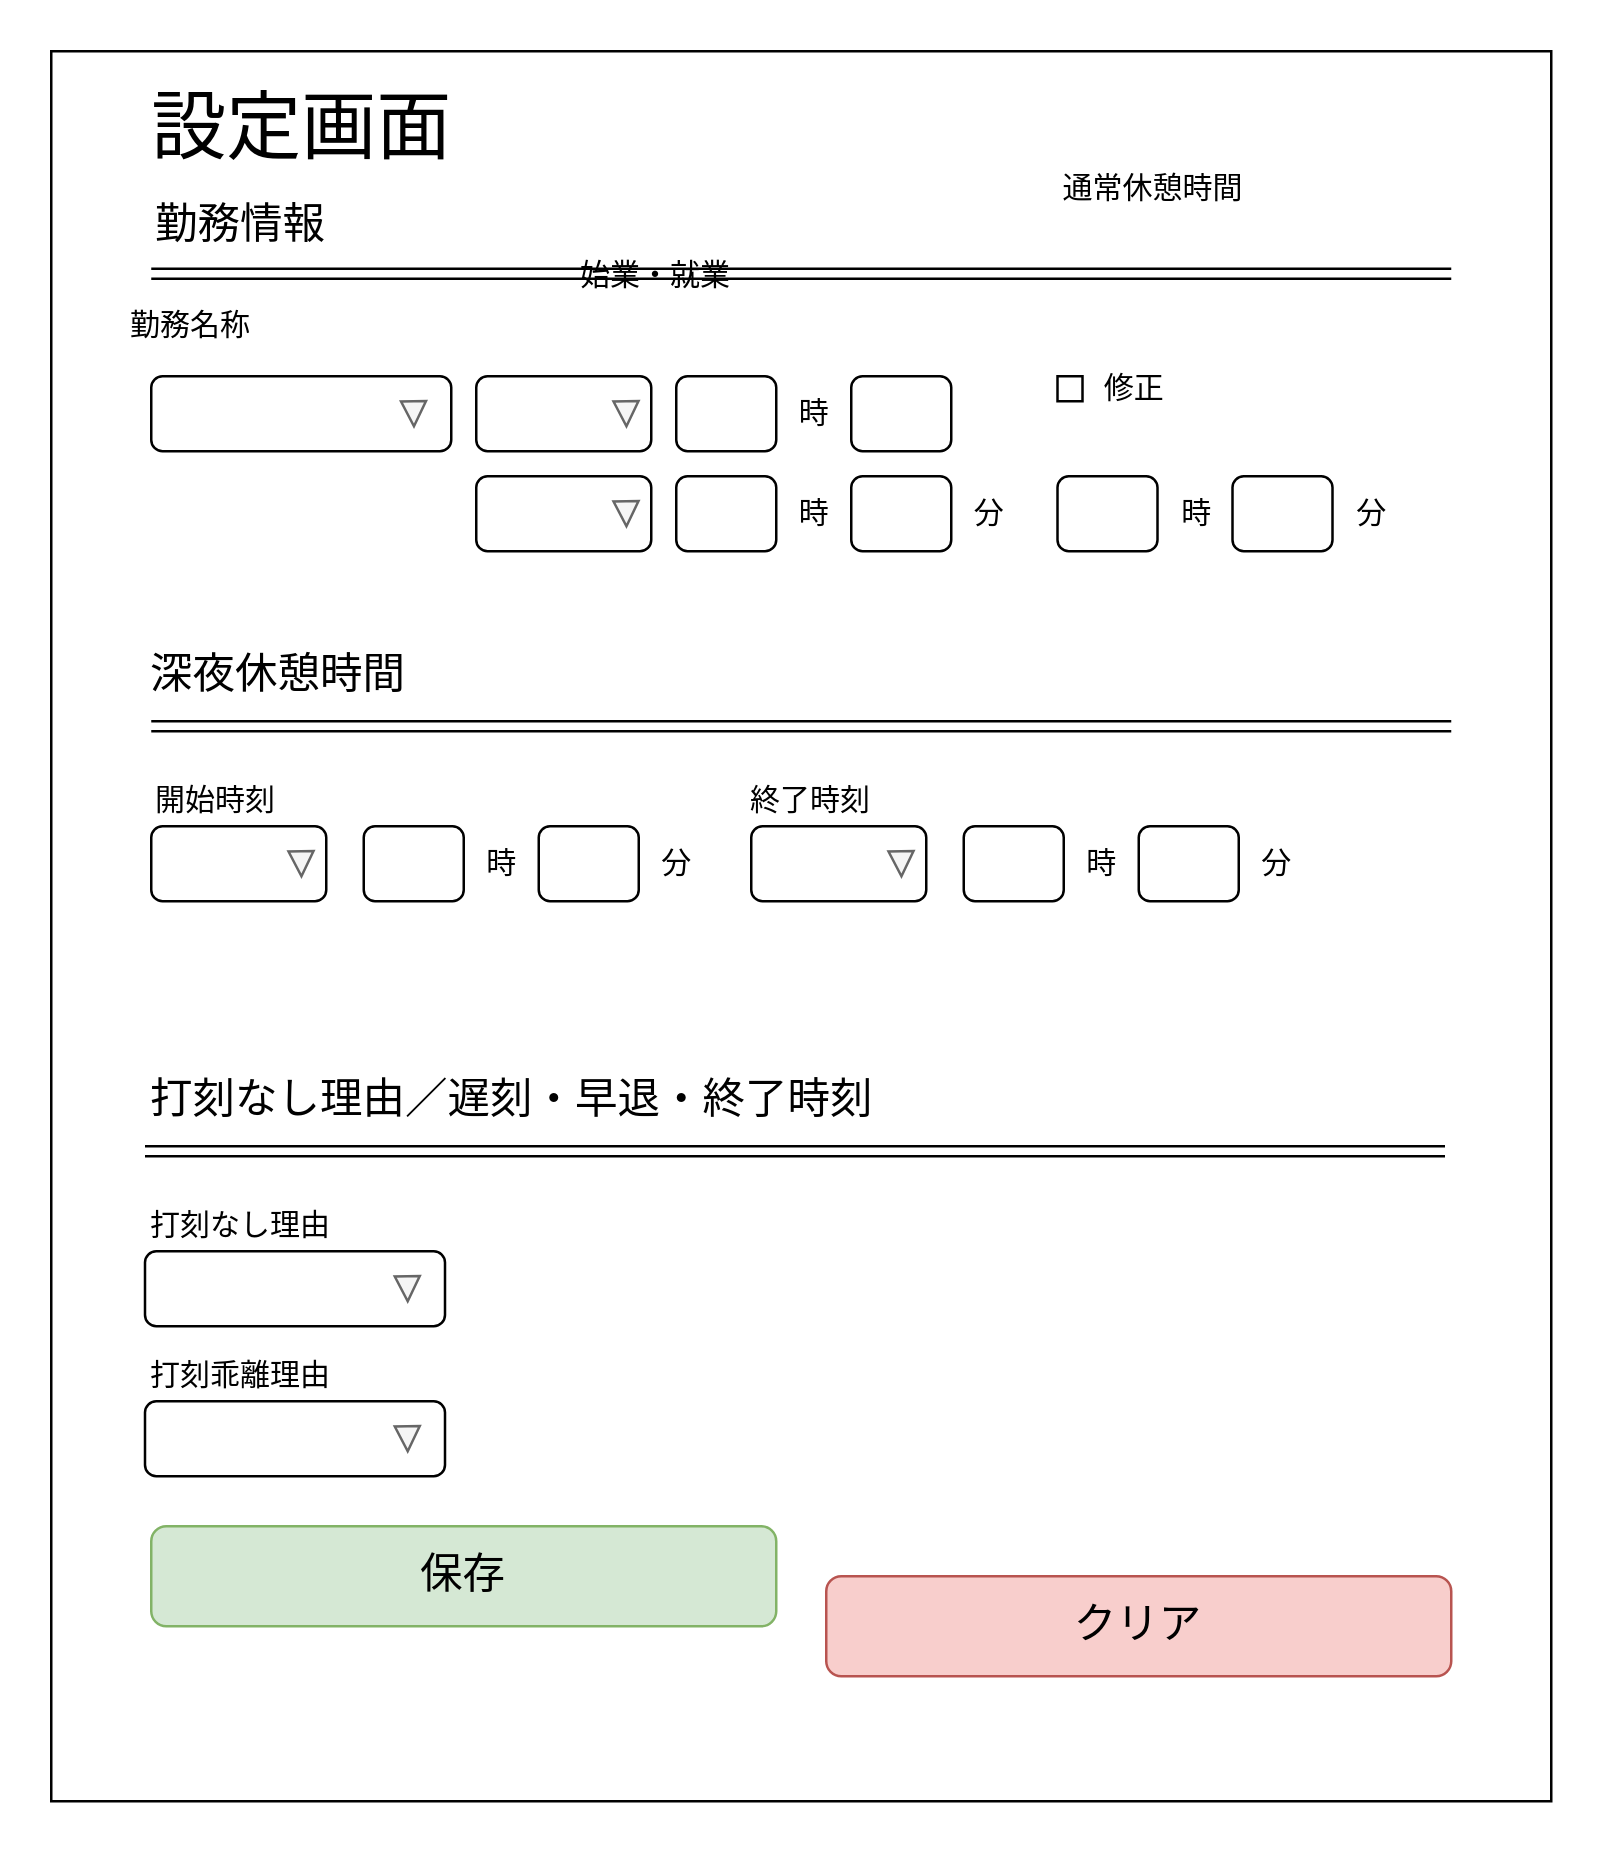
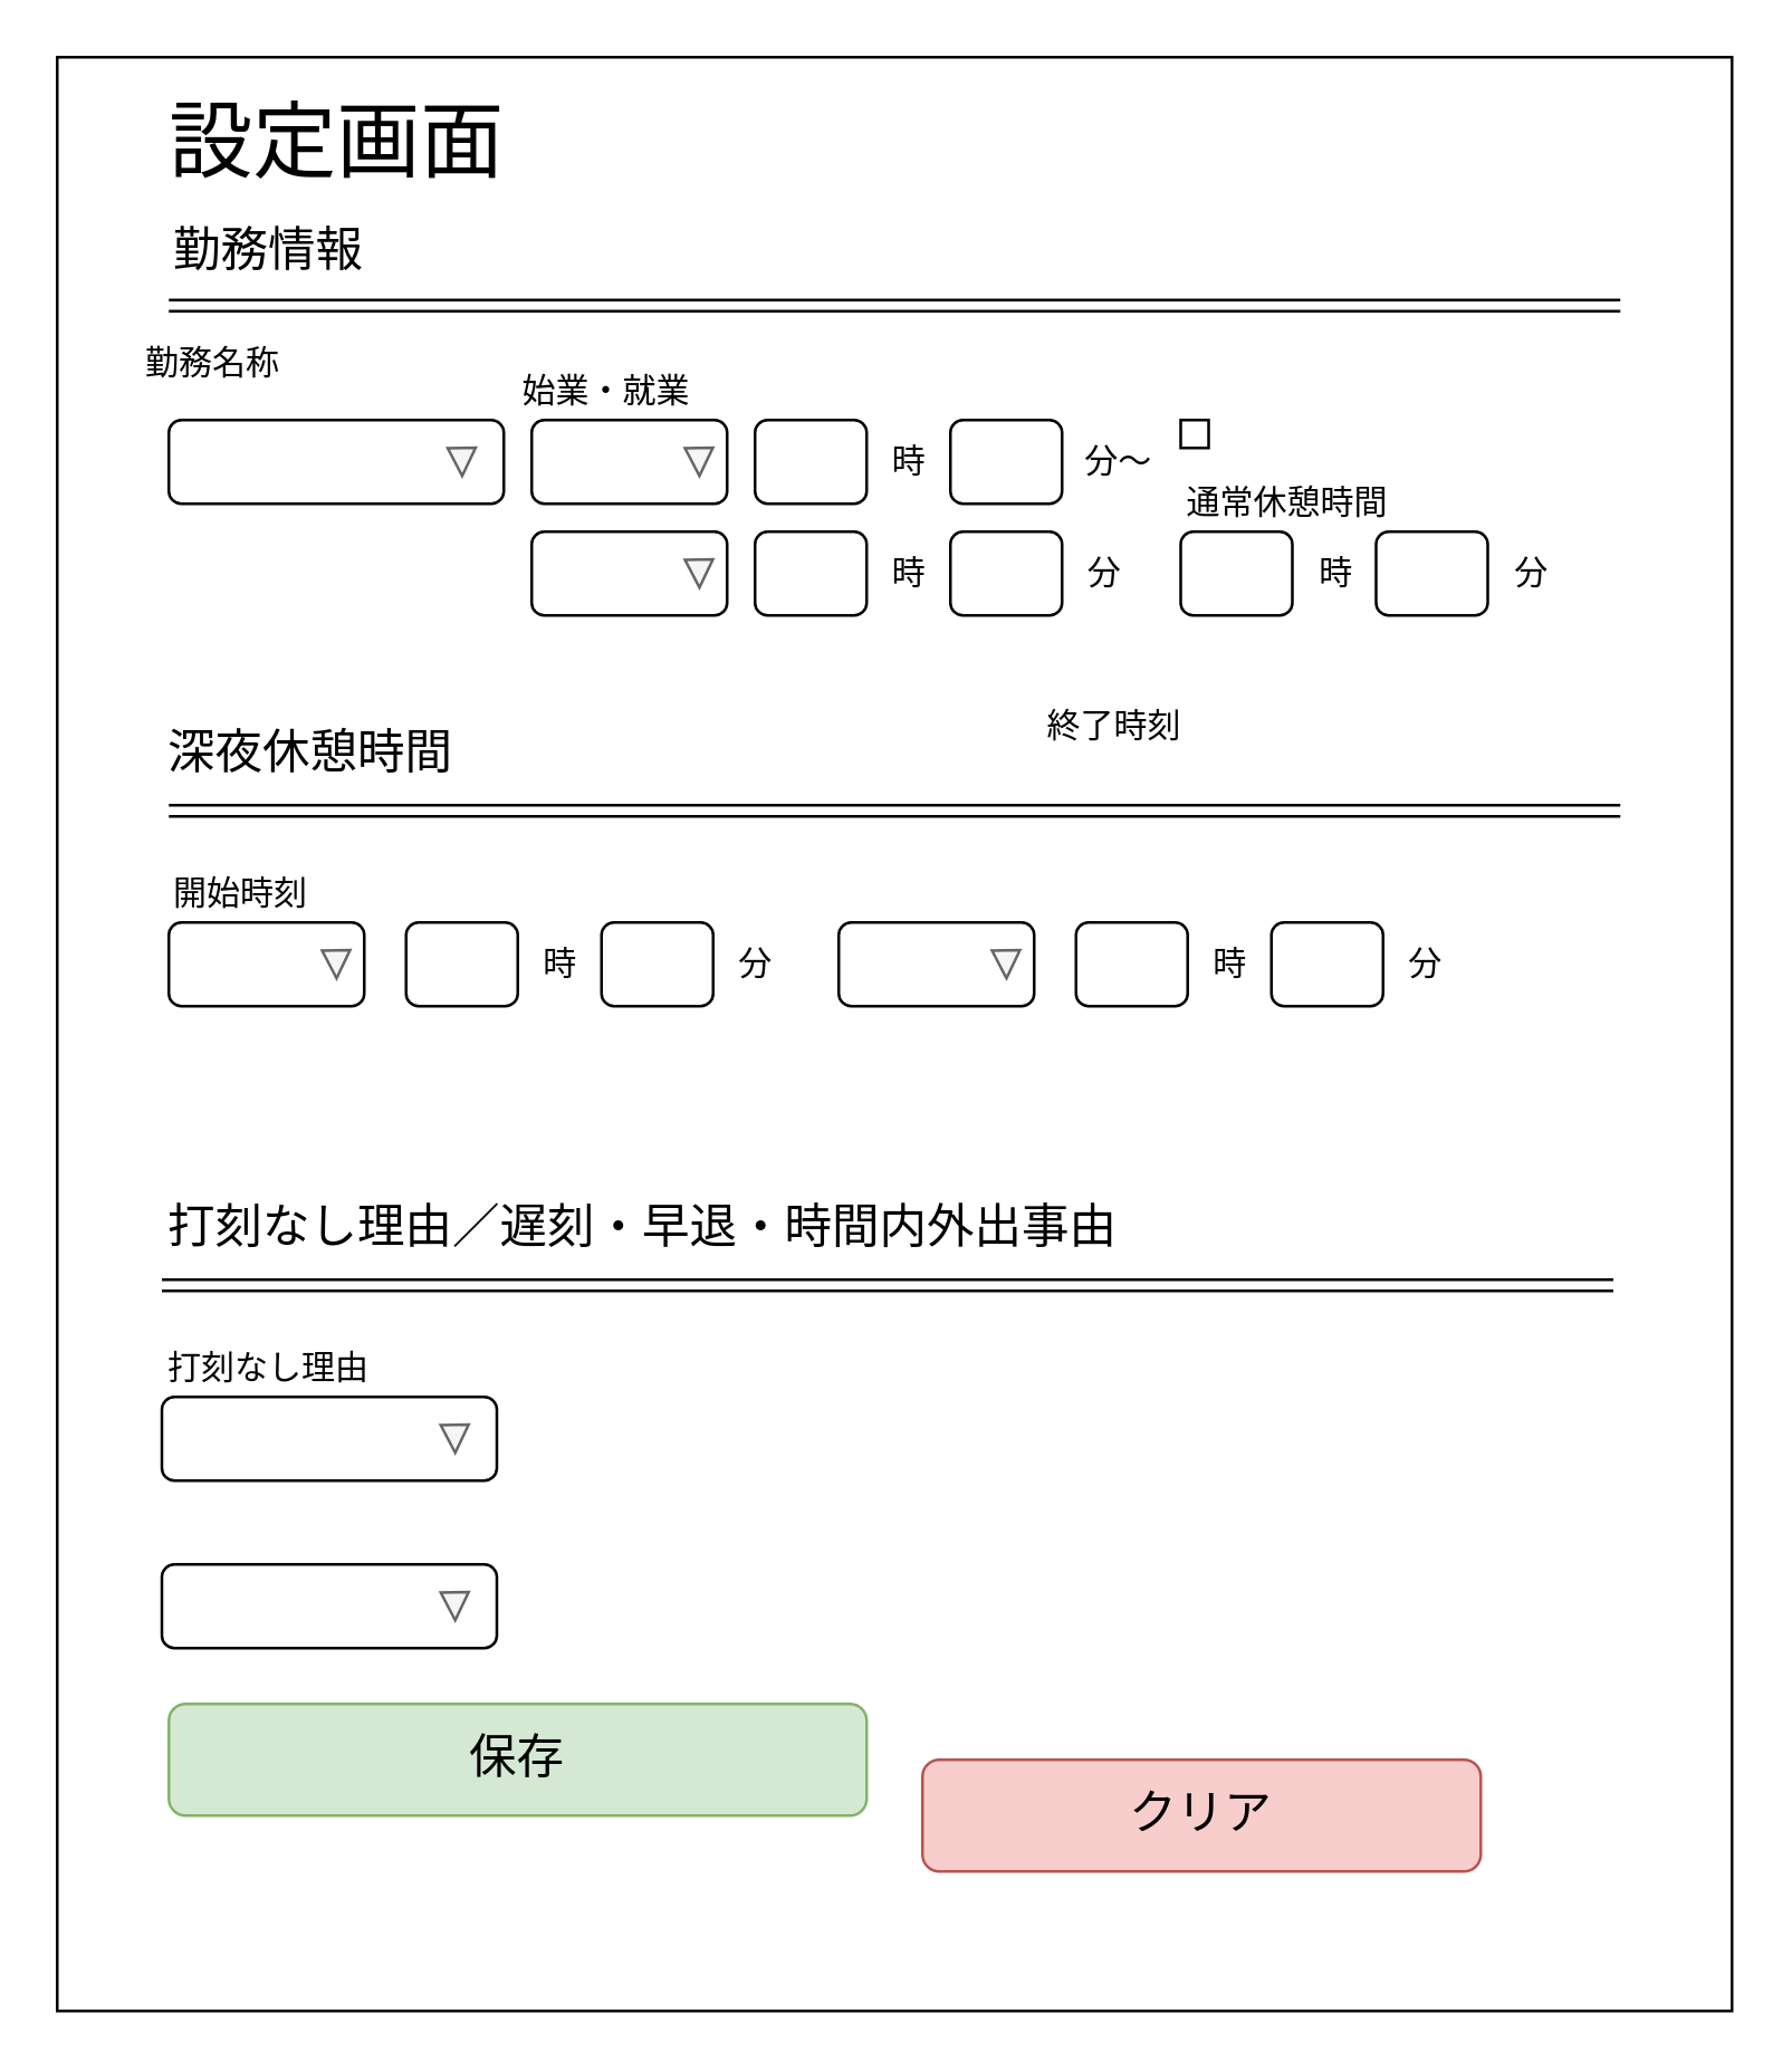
- <mxCell id="28" value="通常休憩時間" style="text;html=1;align=left;verticalAlign=middle;resizable=0;points=[];autosize=1;" parent="1" vertex="1"><mxGeometry x="422.5" y="65" width="90" height="20" as="geometry" /></mxCell>
+ <mxCell id="28" value="通常休憩時間" style="text;html=1;align=left;verticalAlign=middle;resizable=0;points=[];autosize=1;" parent="1" vertex="1"><mxGeometry x="422.5" y="170" width="90" height="20" as="geometry" /></mxCell>
- <mxCell id="4" value="始業・就業" style="text;html=1;strokeColor=none;fillColor=none;align=left;verticalAlign=middle;whiteSpace=wrap;rounded=0;" parent="1" vertex="1"><mxGeometry x="230" y="100" width="120" height="20" as="geometry" /></mxCell>
+ <mxCell id="4" value="始業・就業" style="text;html=1;strokeColor=none;fillColor=none;align=left;verticalAlign=middle;whiteSpace=wrap;rounded=0;" parent="1" vertex="1"><mxGeometry x="185" y="130" width="120" height="20" as="geometry" /></mxCell>
- <mxCell id="66" value="修正" style="text;html=1;align=center;verticalAlign=middle;resizable=0;points=[];autosize=1;" vertex="1" parent="1"><mxGeometry x="432.5" y="145" width="40" height="20" as="geometry" /></mxCell>
+ <mxCell id="18" value="分～" style="text;html=1;align=center;verticalAlign=middle;resizable=0;points=[];autosize=1;" parent="1" vertex="1"><mxGeometry x="380" y="155" width="40" height="20" as="geometry" /></mxCell>
- <mxCell id="54" value="終了時刻" style="text;html=1;align=left;verticalAlign=middle;resizable=0;points=[];autosize=1;" parent="1" vertex="1"><mxGeometry x="297.5" y="310" width="60" height="20" as="geometry" /></mxCell>
+ <mxCell id="54" value="終了時刻" style="text;html=1;align=left;verticalAlign=middle;resizable=0;points=[];autosize=1;" parent="1" vertex="1"><mxGeometry x="372.5" y="250" width="60" height="20" as="geometry" /></mxCell>
- <mxCell id="48" value="打刻なし理由／遅刻・早退・終了時刻" style="text;html=1;align=left;verticalAlign=middle;resizable=0;points=[];autosize=1;fontSize=17;" parent="1" vertex="1"><mxGeometry x="57.5" y="430" width="360" height="20" as="geometry" /></mxCell>
+ <mxCell id="48" value="打刻なし理由／遅刻・早退・時間内外出事由" style="text;html=1;align=left;verticalAlign=middle;resizable=0;points=[];autosize=1;fontSize=17;" parent="1" vertex="1"><mxGeometry x="57.5" y="430" width="360" height="20" as="geometry" /></mxCell>
- <mxCell id="56" value="打刻乖離理由" style="text;html=1;align=left;verticalAlign=middle;resizable=0;points=[];autosize=1;" parent="1" vertex="1"><mxGeometry x="57.5" y="540" width="90" height="20" as="geometry" /></mxCell>
- <mxCell id="64" value="クリア" style="rounded=1;whiteSpace=wrap;html=1;labelBackgroundColor=none;fontSize=17;align=center;fillColor=#f8cecc;strokeColor=#b85450;" parent="1" vertex="1"><mxGeometry x="330" y="630" width="250" height="40" as="geometry" /></mxCell>
+ <mxCell id="64" value="クリア" style="rounded=1;whiteSpace=wrap;html=1;labelBackgroundColor=none;fontSize=17;align=center;fillColor=#f8cecc;strokeColor=#b85450;" parent="1" vertex="1"><mxGeometry x="330" y="630" width="200" height="40" as="geometry" /></mxCell>
